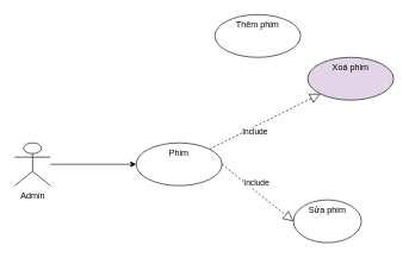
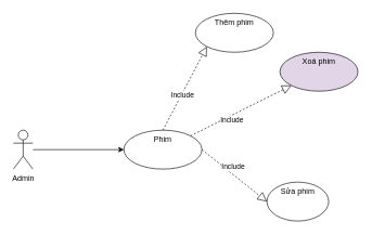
+ <mxCell id="9" value="" style="endArrow=block;dashed=1;endFill=0;endSize=12;html=1;rounded=0;entryX=0;entryY=1;entryDx=0;entryDy=0;exitX=0.5;exitY=0;exitDx=0;exitDy=0;" edge="1" parent="1" source="4" target="8"><mxGeometry width="160" relative="1" as="geometry"><mxPoint x="320" y="240" as="sourcePoint" /><mxPoint x="370" y="350" as="targetPoint" /></mxGeometry></mxCell>
+ <mxCell id="10" value="Include" style="edgeLabel;html=1;align=center;verticalAlign=middle;resizable=0;points=[];" vertex="1" connectable="0" parent="9"><mxGeometry x="-0.357" y="3" relative="1" as="geometry"><mxPoint x="10" y="-11" as="offset" /></mxGeometry></mxCell>
- <mxCell id="3" value="Admin" style="shape=umlActor;verticalLabelPosition=bottom;verticalAlign=top;html=1;outlineConnect=0;" vertex="1" parent="1"><mxGeometry x="20" y="200" width="50" height="60" as="geometry" /></mxCell>
+ <mxCell id="3" value="Admin" style="shape=umlActor;verticalLabelPosition=bottom;verticalAlign=top;html=1;outlineConnect=0;" vertex="1" parent="1"><mxGeometry x="20" y="200" width="30" height="60" as="geometry" /></mxCell>
